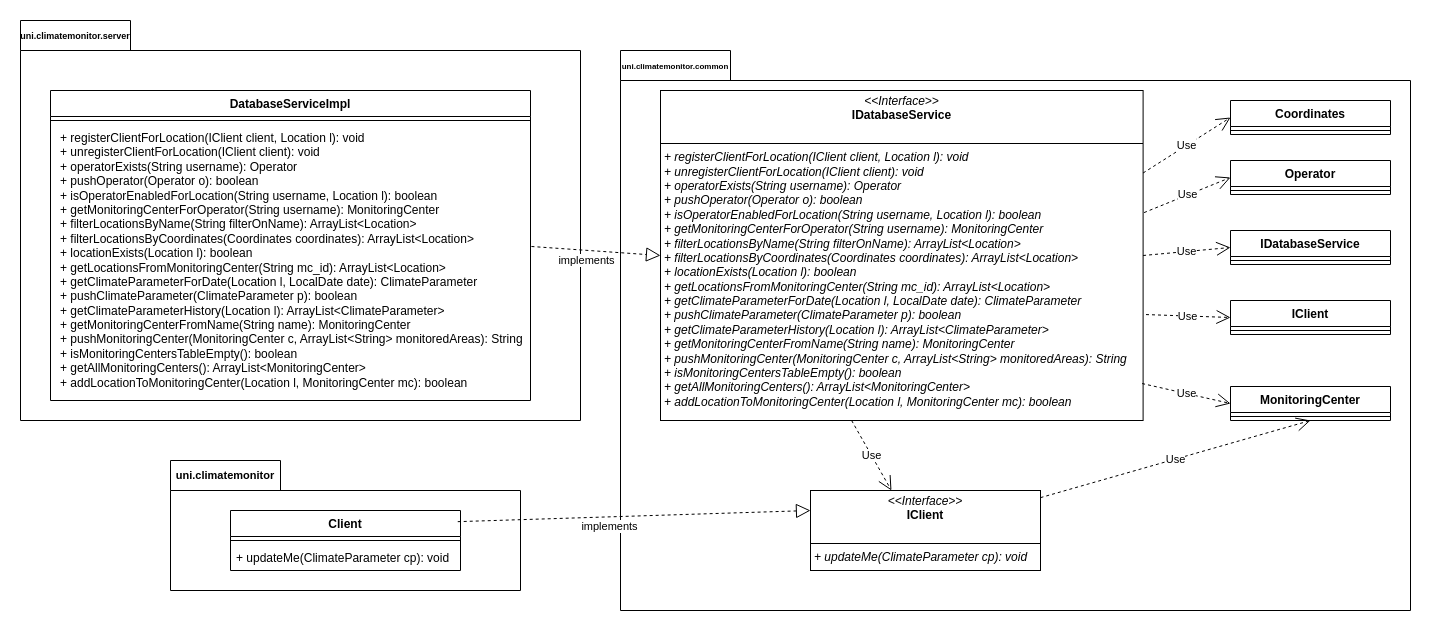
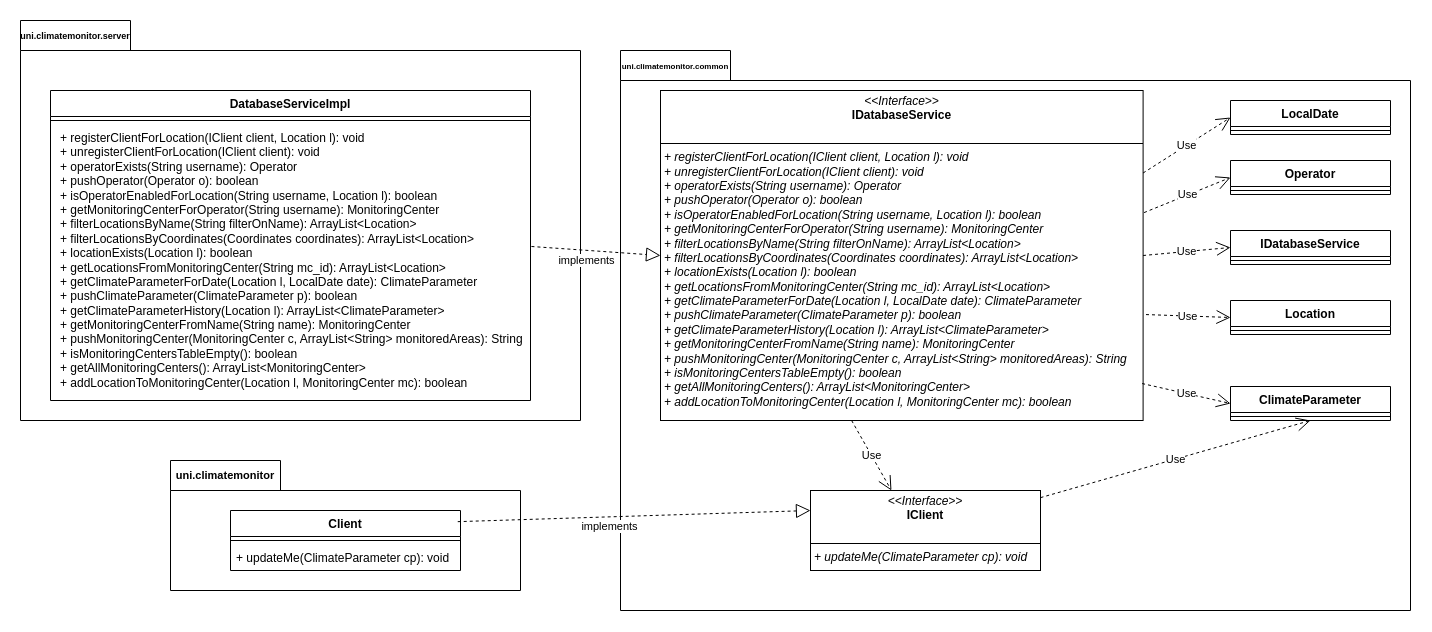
- <mxCell id="23" value="Coordinates" style="swimlane;fontStyle=1;align=center;verticalAlign=top;childLayout=stackLayout;horizontal=1;startSize=26;horizontalStack=0;resizeParent=1;resizeParentMax=0;resizeLast=0;collapsible=1;marginBottom=0;whiteSpace=wrap;html=1;" vertex="1" parent="1"><mxGeometry x="1230" y="100" width="160" height="34" as="geometry" /></mxCell>
+ <mxCell id="23" value="LocalDate" style="swimlane;fontStyle=1;align=center;verticalAlign=top;childLayout=stackLayout;horizontal=1;startSize=26;horizontalStack=0;resizeParent=1;resizeParentMax=0;resizeLast=0;collapsible=1;marginBottom=0;whiteSpace=wrap;html=1;" vertex="1" parent="1"><mxGeometry x="1230" y="100" width="160" height="34" as="geometry" /></mxCell>
- <mxCell id="21" value="IClient" style="swimlane;fontStyle=1;align=center;verticalAlign=top;childLayout=stackLayout;horizontal=1;startSize=26;horizontalStack=0;resizeParent=1;resizeParentMax=0;resizeLast=0;collapsible=1;marginBottom=0;whiteSpace=wrap;html=1;" vertex="1" parent="1"><mxGeometry x="1230" y="300" width="160" height="34" as="geometry" /></mxCell>
+ <mxCell id="21" value="Location" style="swimlane;fontStyle=1;align=center;verticalAlign=top;childLayout=stackLayout;horizontal=1;startSize=26;horizontalStack=0;resizeParent=1;resizeParentMax=0;resizeLast=0;collapsible=1;marginBottom=0;whiteSpace=wrap;html=1;" vertex="1" parent="1"><mxGeometry x="1230" y="300" width="160" height="34" as="geometry" /></mxCell>
- <mxCell id="17" value="MonitoringCenter" style="swimlane;fontStyle=1;align=center;verticalAlign=top;childLayout=stackLayout;horizontal=1;startSize=26;horizontalStack=0;resizeParent=1;resizeParentMax=0;resizeLast=0;collapsible=1;marginBottom=0;whiteSpace=wrap;html=1;" vertex="1" parent="1"><mxGeometry x="1230" y="386" width="160" height="34" as="geometry" /></mxCell>
+ <mxCell id="17" value="ClimateParameter" style="swimlane;fontStyle=1;align=center;verticalAlign=top;childLayout=stackLayout;horizontal=1;startSize=26;horizontalStack=0;resizeParent=1;resizeParentMax=0;resizeLast=0;collapsible=1;marginBottom=0;whiteSpace=wrap;html=1;" vertex="1" parent="1"><mxGeometry x="1230" y="386" width="160" height="34" as="geometry" /></mxCell>
